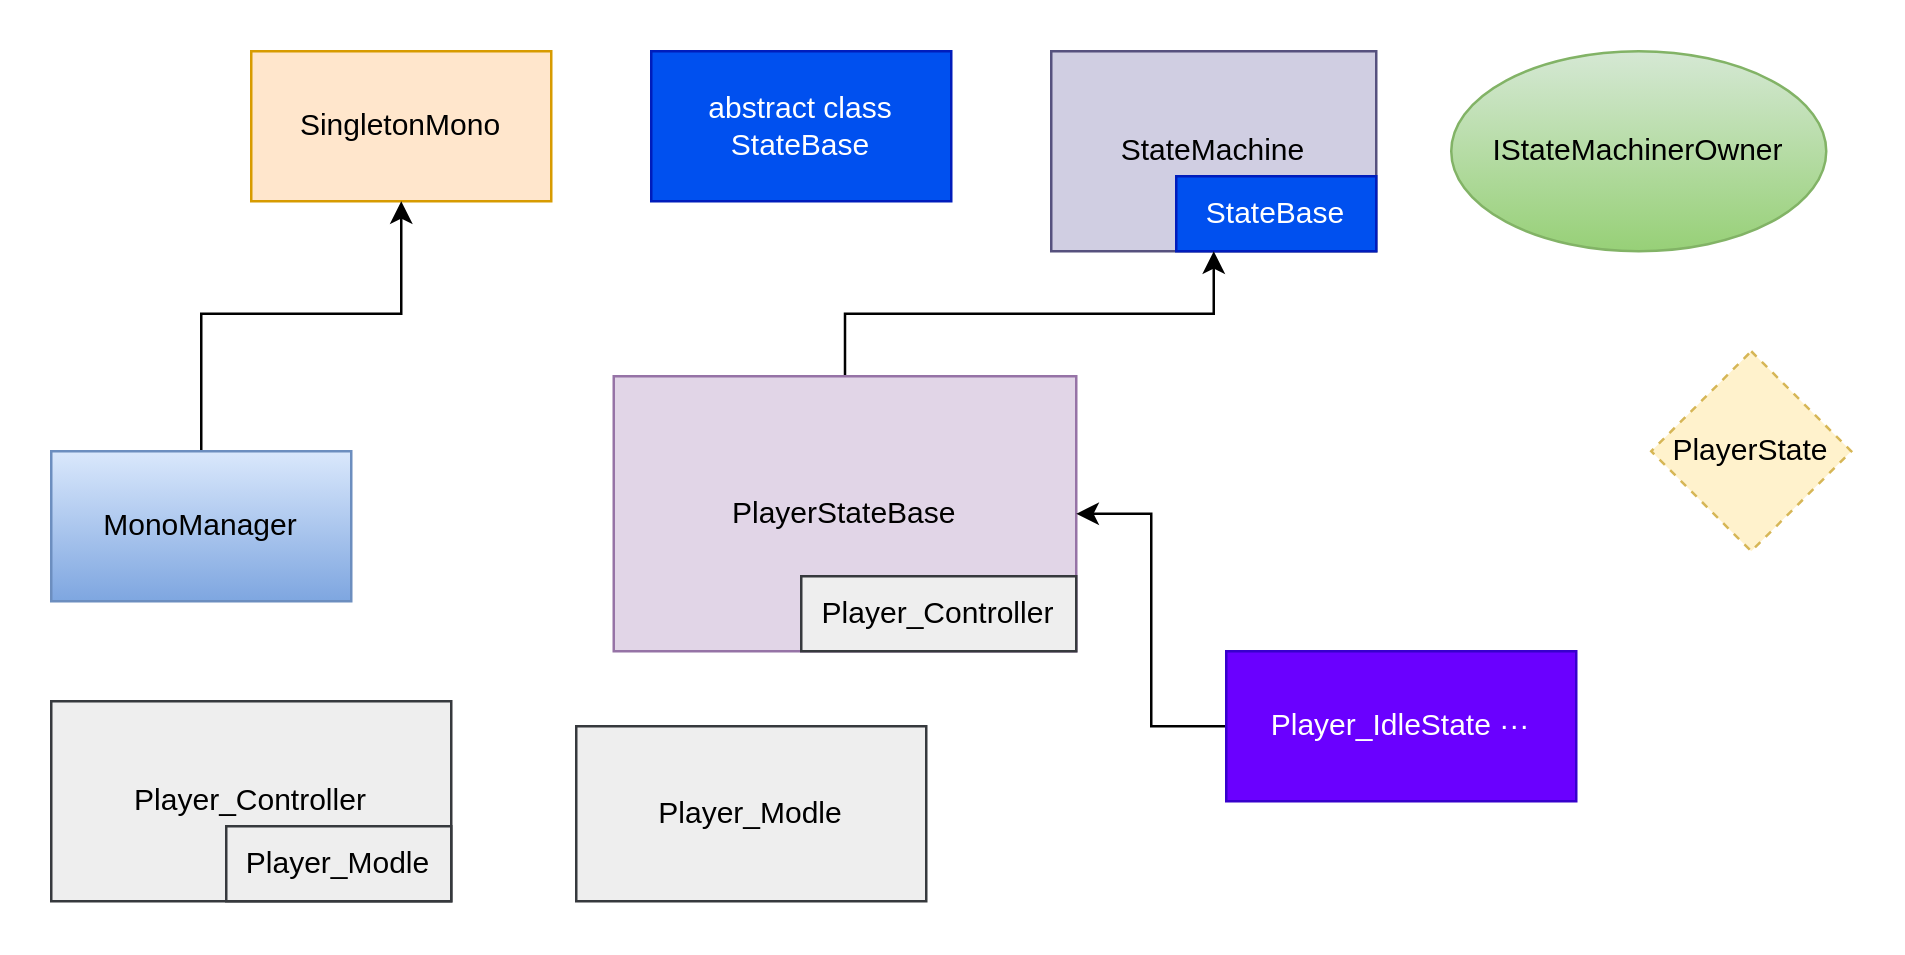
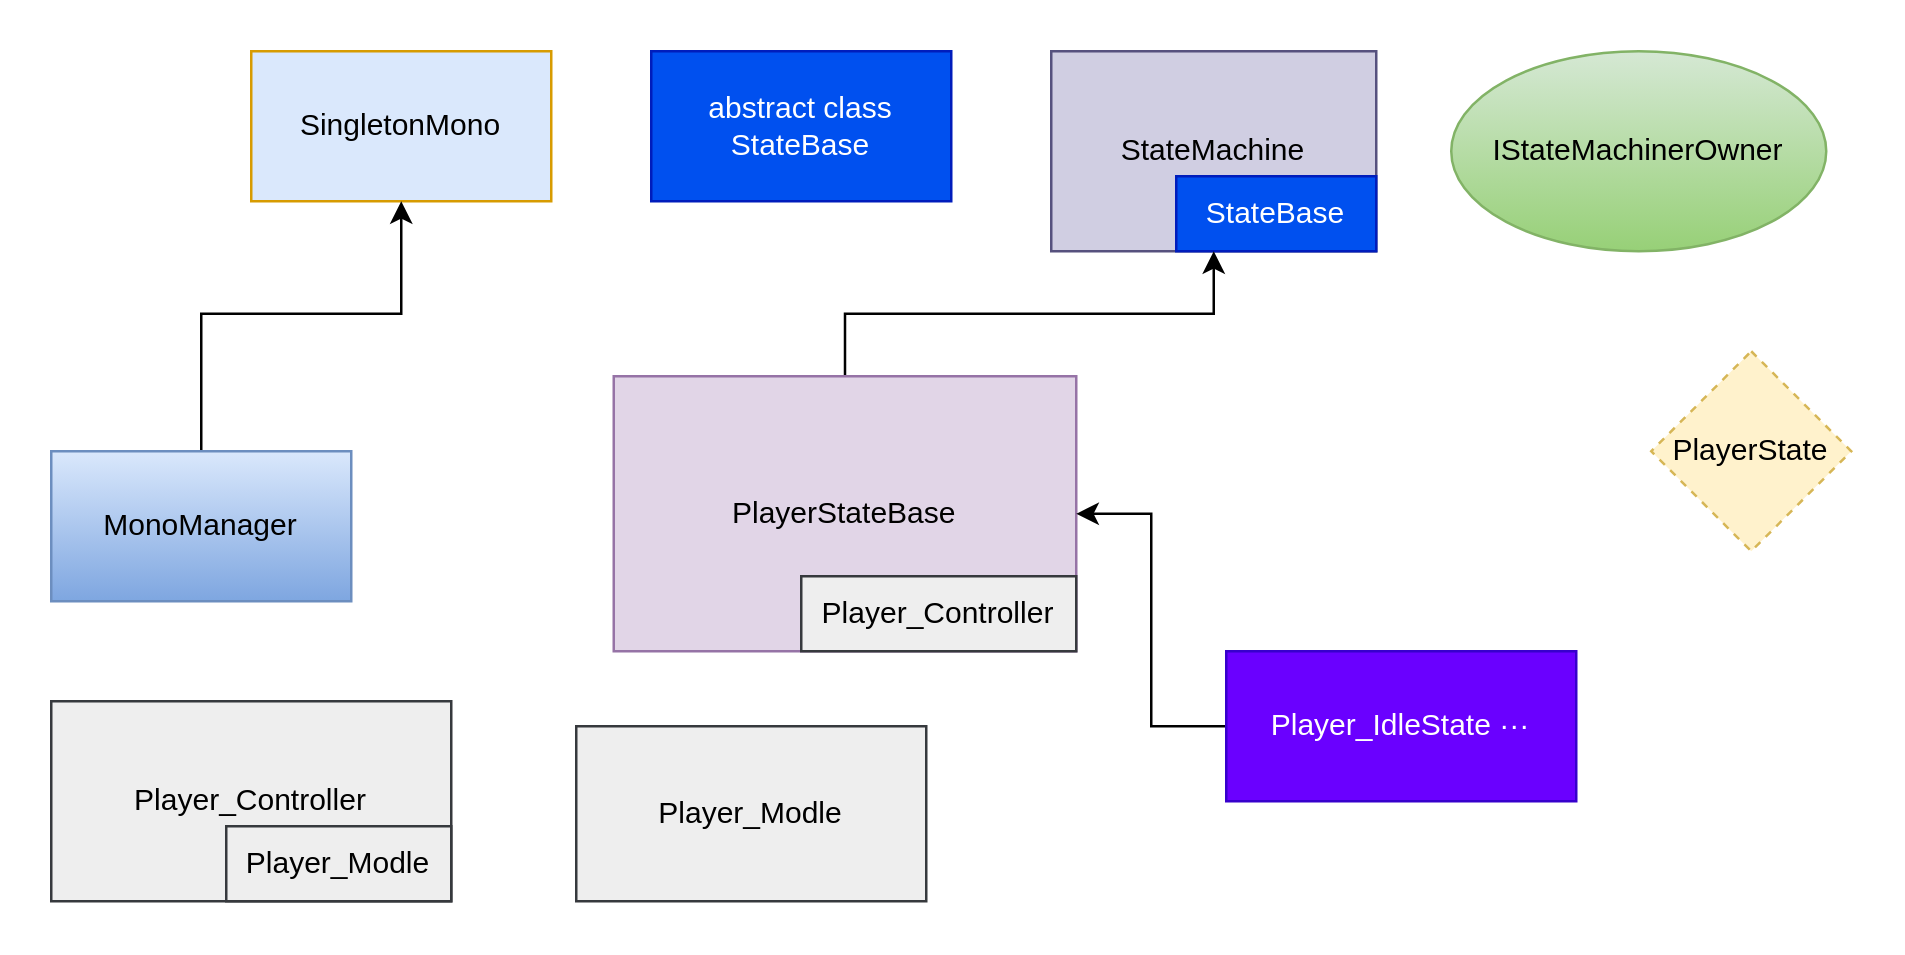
- <mxCell id="2" value="SingletonMono" style="rounded=0;whiteSpace=wrap;html=1;fillColor=#ffe6cc;strokeColor=#d79b00;" vertex="1" parent="1"><mxGeometry x="100" y="20" width="120" height="60" as="geometry" /></mxCell>
+ <mxCell id="2" value="SingletonMono" style="rounded=0;whiteSpace=wrap;html=1;fillColor=#dae8fc;strokeColor=#d79b00;" vertex="1" parent="1"><mxGeometry x="100" y="20" width="120" height="60" as="geometry" /></mxCell>
